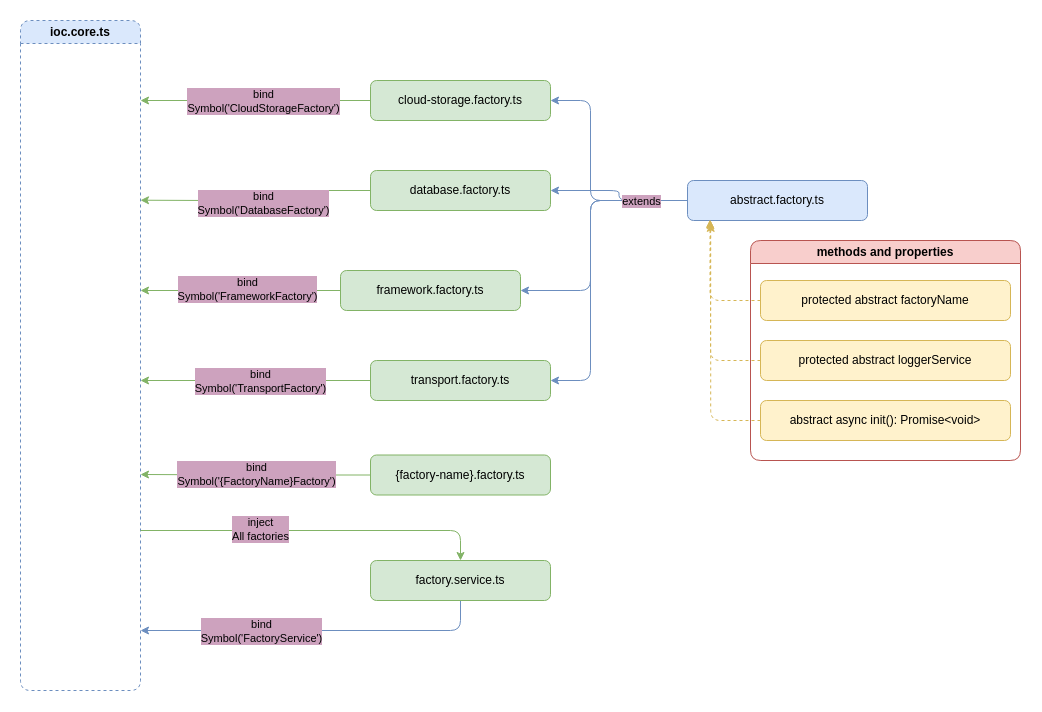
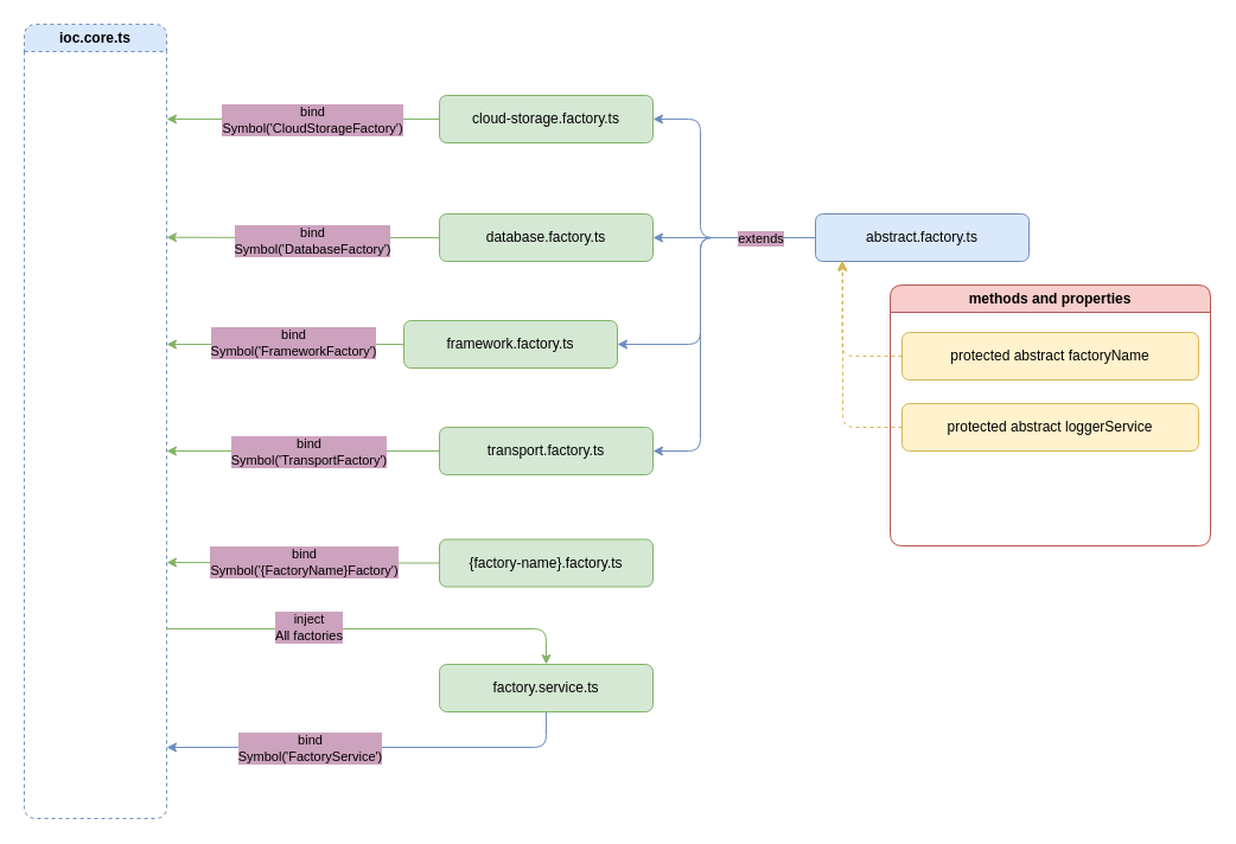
- <mxCell id="7" value="database.factory.ts" style="rounded=1;whiteSpace=wrap;html=1;fillColor=#d5e8d4;strokeColor=#82b366;" parent="1" vertex="1"><mxGeometry x="370" y="170" width="180" height="40" as="geometry" /></mxCell>
+ <mxCell id="7" value="database.factory.ts" style="rounded=1;whiteSpace=wrap;html=1;fillColor=#d5e8d4;strokeColor=#82b366;" parent="1" vertex="1"><mxGeometry x="370" y="180" width="180" height="40" as="geometry" /></mxCell>
- <mxCell id="27" style="edgeStyle=orthogonalEdgeStyle;rounded=1;orthogonalLoop=1;jettySize=auto;html=1;entryX=0.129;entryY=1.071;entryDx=0;entryDy=0;entryPerimeter=0;exitX=0;exitY=0.5;exitDx=0;exitDy=0;fillColor=#fff2cc;strokeColor=#d6b656;dashed=1;" parent="1" source="21" target="17" edge="1"><mxGeometry relative="1" as="geometry" /></mxCell>
- <mxCell id="21" value="abstract async init(): Promise&amp;lt;void&amp;gt;" style="rounded=1;whiteSpace=wrap;html=1;fillColor=#fff2cc;strokeColor=#d6b656;" parent="18" vertex="1"><mxGeometry x="10" y="160" width="250" height="40" as="geometry" /></mxCell>
